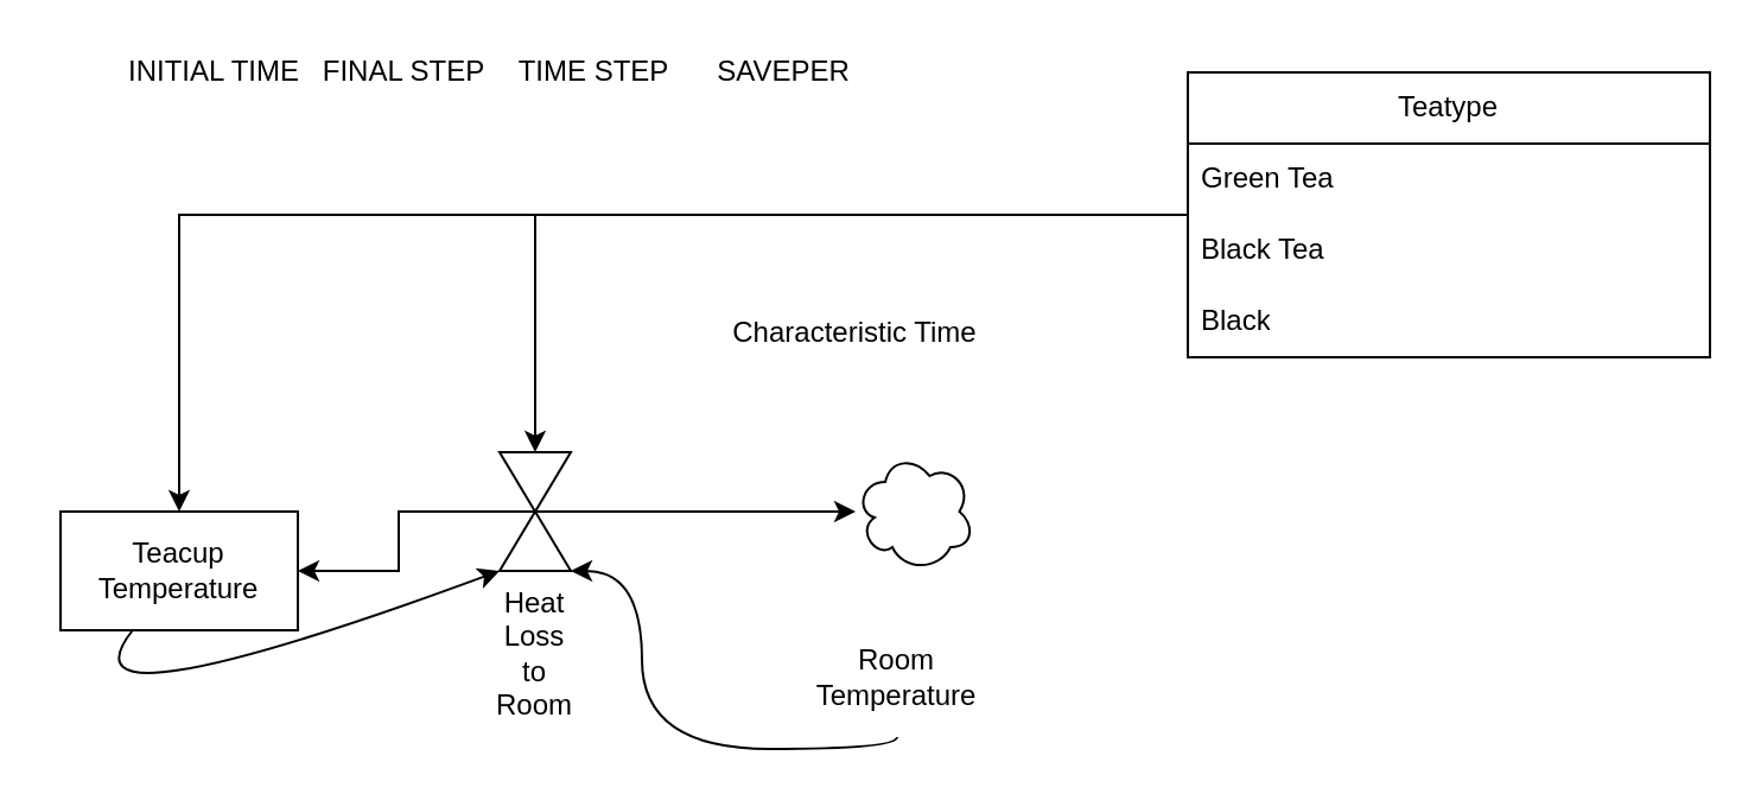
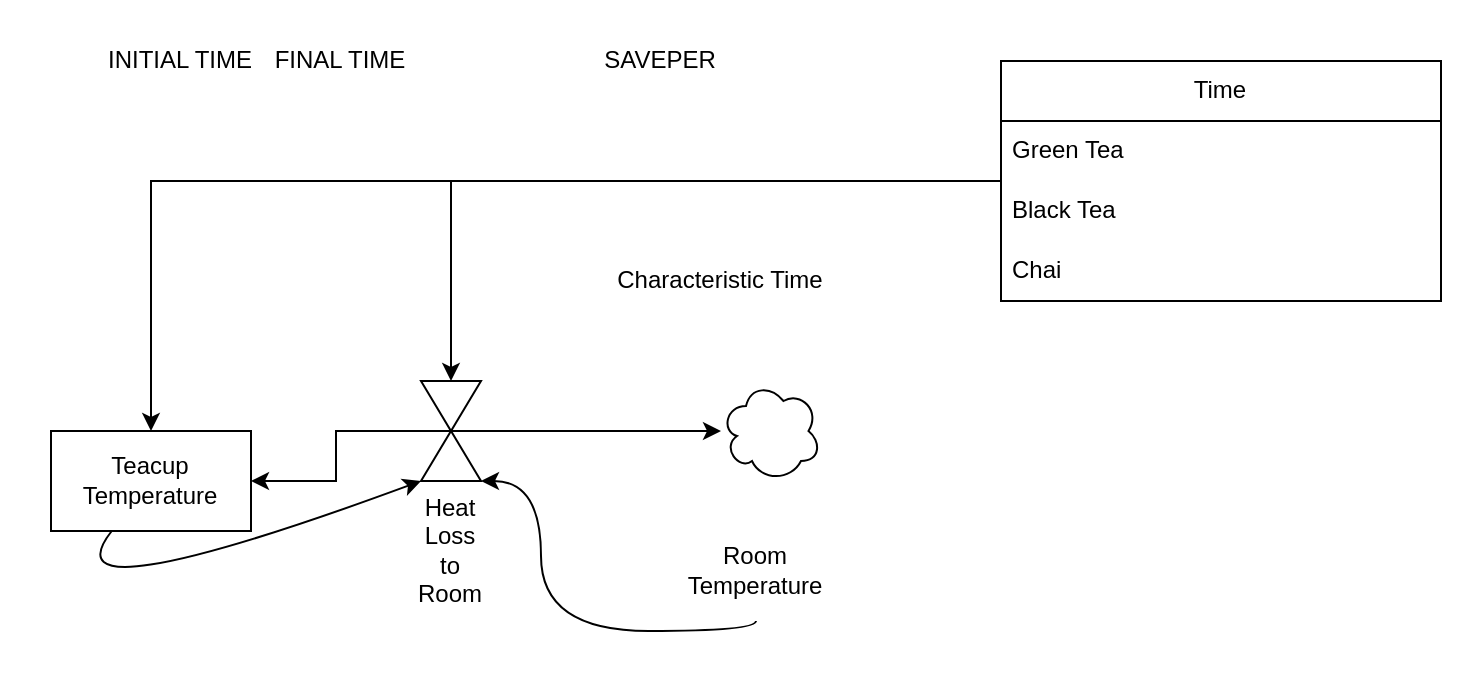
- <mxCell id="12" value="FINAL STEP" style="text;html=1;strokeColor=none;fillColor=none;align=center;verticalAlign=middle;whiteSpace=wrap;overflow=hidden;" parent="1" vertex="1"><mxGeometry x="130" y="20" width="80" height="20" as="geometry" /></mxCell>
+ <mxCell id="12" value="FINAL TIME" style="text;html=1;strokeColor=none;fillColor=none;align=center;verticalAlign=middle;whiteSpace=wrap;overflow=hidden;" parent="1" vertex="1"><mxGeometry x="130" y="20" width="80" height="20" as="geometry" /></mxCell>
- <mxCell id="13" value="TIME STEP" style="text;html=1;strokeColor=none;fillColor=none;align=center;verticalAlign=middle;whiteSpace=wrap;overflow=hidden;" parent="1" vertex="1"><mxGeometry x="210" y="20" width="80" height="20" as="geometry" /></mxCell>
- <mxCell id="17" value="Teatype" style="swimlane;fontStyle=0;childLayout=stackLayout;horizontal=1;startSize=30;horizontalStack=0;resizeParent=1;resizeParentMax=0;resizeLast=0;collapsible=1;marginBottom=0;whiteSpace=wrap;html=1;" vertex="1" parent="1"><mxGeometry x="500" y="30" width="220" height="120" as="geometry"><mxRectangle x="640" y="170" width="70" height="30" as="alternateBounds" /></mxGeometry></mxCell>
+ <mxCell id="17" value="Time" style="swimlane;fontStyle=0;childLayout=stackLayout;horizontal=1;startSize=30;horizontalStack=0;resizeParent=1;resizeParentMax=0;resizeLast=0;collapsible=1;marginBottom=0;whiteSpace=wrap;html=1;" vertex="1" parent="1"><mxGeometry x="500" y="30" width="220" height="120" as="geometry"><mxRectangle x="640" y="170" width="70" height="30" as="alternateBounds" /></mxGeometry></mxCell>
- <mxCell id="20" value="Black" style="text;strokeColor=none;fillColor=none;align=left;verticalAlign=middle;spacingLeft=4;spacingRight=4;overflow=hidden;points=[[0,0.5],[1,0.5]];portConstraint=eastwest;rotatable=0;whiteSpace=wrap;html=1" vertex="1" parent="17"><mxGeometry y="90" width="220" height="30" as="geometry" /></mxCell>
+ <mxCell id="20" value="Chai" style="text;strokeColor=none;fillColor=none;align=left;verticalAlign=middle;spacingLeft=4;spacingRight=4;overflow=hidden;points=[[0,0.5],[1,0.5]];portConstraint=eastwest;rotatable=0;whiteSpace=wrap;html=1" vertex="1" parent="17"><mxGeometry y="90" width="220" height="30" as="geometry" /></mxCell>
